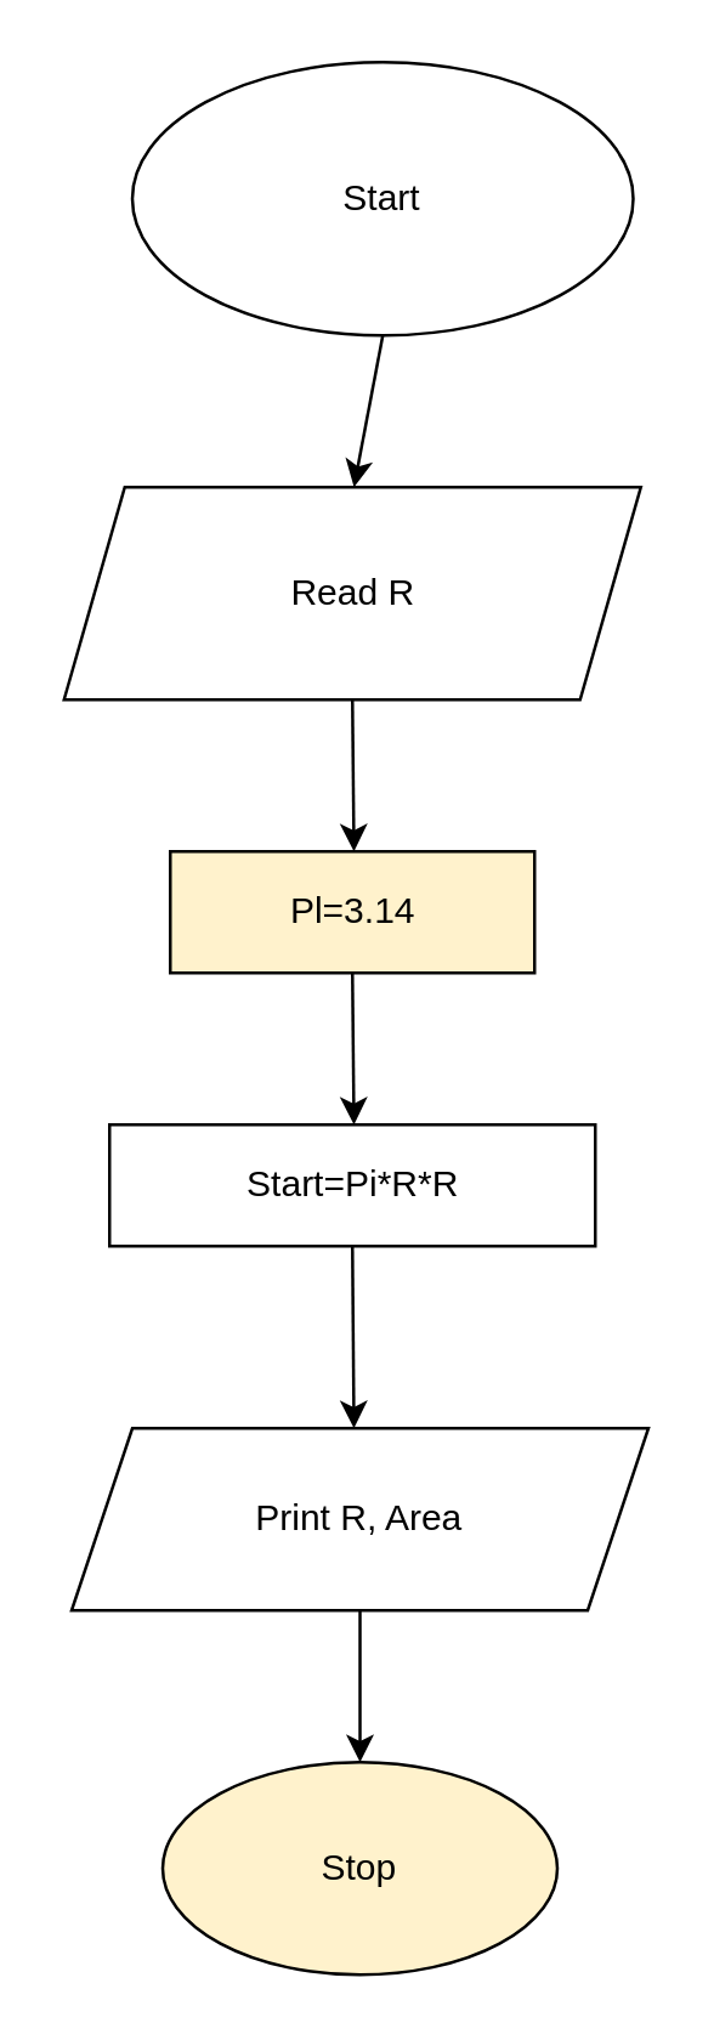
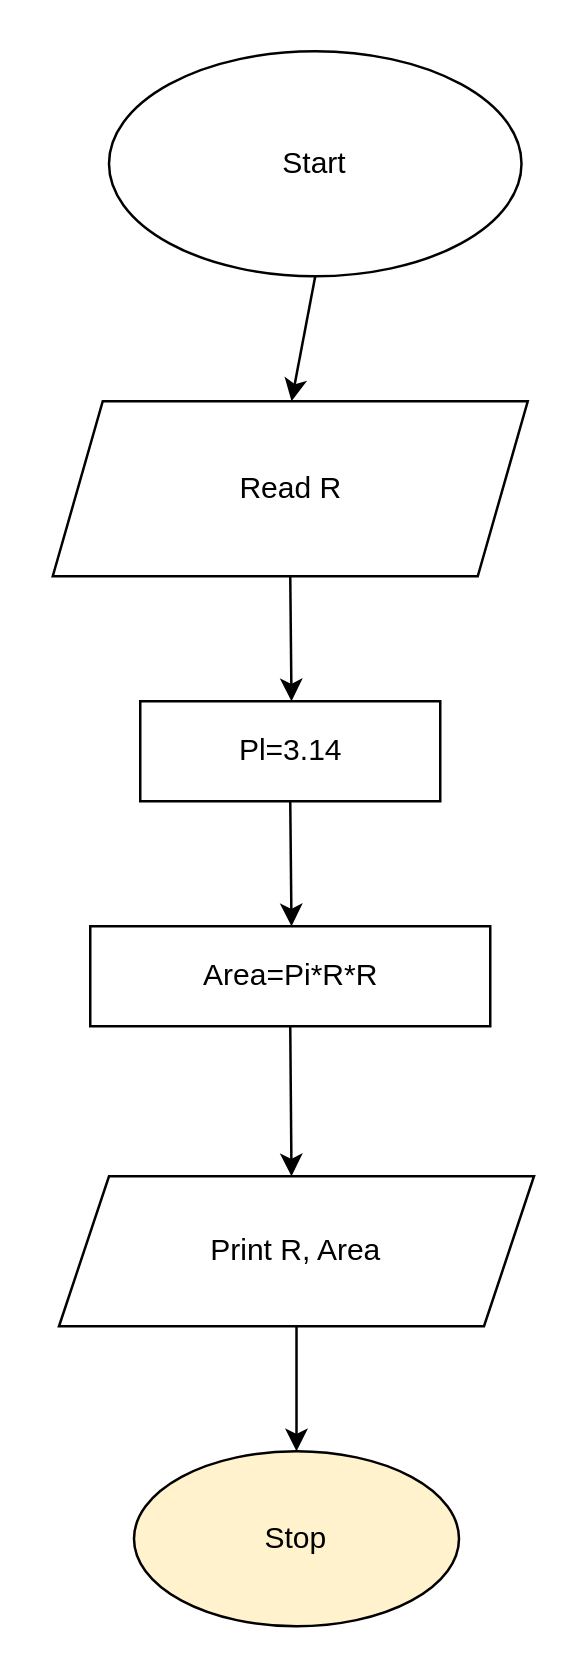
- <mxCell id="6" value="Pl=3.14" style="rounded=0;whiteSpace=wrap;html=1;fillColor=#fff2cc;" vertex="1" parent="1"><mxGeometry x="55.5" y="280" width="120" height="40" as="geometry" /></mxCell>
+ <mxCell id="6" value="Pl=3.14" style="rounded=0;whiteSpace=wrap;html=1;" vertex="1" parent="1"><mxGeometry x="55.5" y="280" width="120" height="40" as="geometry" /></mxCell>
- <mxCell id="8" value="Start=Pi*R*R" style="rounded=0;whiteSpace=wrap;html=1;" vertex="1" parent="1"><mxGeometry x="35.5" y="370" width="160" height="40" as="geometry" /></mxCell>
+ <mxCell id="8" value="Area=Pi*R*R" style="rounded=0;whiteSpace=wrap;html=1;" vertex="1" parent="1"><mxGeometry x="35.5" y="370" width="160" height="40" as="geometry" /></mxCell>
